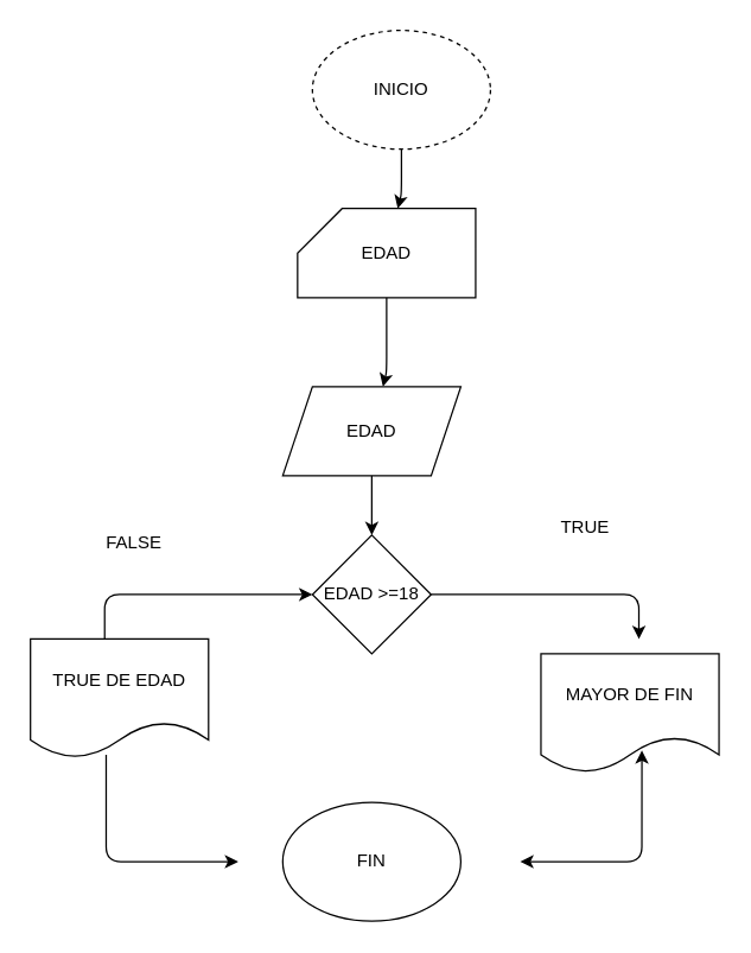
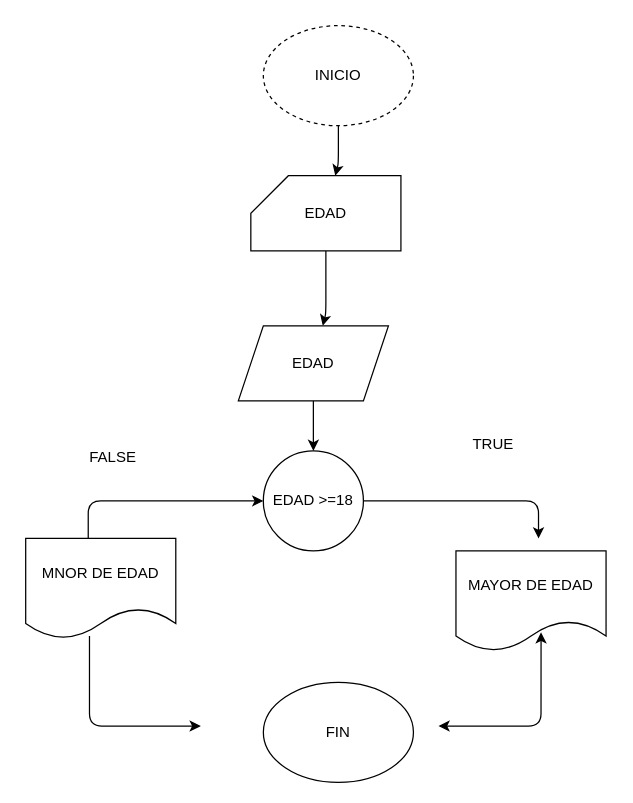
- <mxCell id="9" value="EDAD &amp;gt;=18" style="rhombus;whiteSpace=wrap;html=1;" vertex="1" parent="1"><mxGeometry x="210" y="360" width="80" height="80" as="geometry" /></mxCell>
+ <mxCell id="9" value="EDAD &amp;gt;=18" style="ellipse;whiteSpace=wrap;html=1;" vertex="1" parent="1"><mxGeometry x="210" y="360" width="80" height="80" as="geometry" /></mxCell>
- <mxCell id="12" value="TRUE DE EDAD" style="shape=document;whiteSpace=wrap;html=1;boundedLbl=1;" vertex="1" parent="1"><mxGeometry x="20" y="430" width="120" height="80" as="geometry" /></mxCell>
+ <mxCell id="12" value="MNOR DE EDAD" style="shape=document;whiteSpace=wrap;html=1;boundedLbl=1;" vertex="1" parent="1"><mxGeometry x="20" y="430" width="120" height="80" as="geometry" /></mxCell>
- <mxCell id="11" value="MAYOR DE FIN" style="shape=document;whiteSpace=wrap;html=1;boundedLbl=1;" vertex="1" parent="1"><mxGeometry x="364" y="440" width="120" height="80" as="geometry" /></mxCell>
+ <mxCell id="11" value="MAYOR DE EDAD" style="shape=document;whiteSpace=wrap;html=1;boundedLbl=1;" vertex="1" parent="1"><mxGeometry x="364" y="440" width="120" height="80" as="geometry" /></mxCell>
- <mxCell id="17" value="FIN" style="ellipse;whiteSpace=wrap;html=1;" vertex="1" parent="1"><mxGeometry x="190" y="540" width="120" height="80" as="geometry" /></mxCell>
+ <mxCell id="17" value="FIN" style="ellipse;whiteSpace=wrap;html=1;" vertex="1" parent="1"><mxGeometry x="210" y="545" width="120" height="80" as="geometry" /></mxCell>
